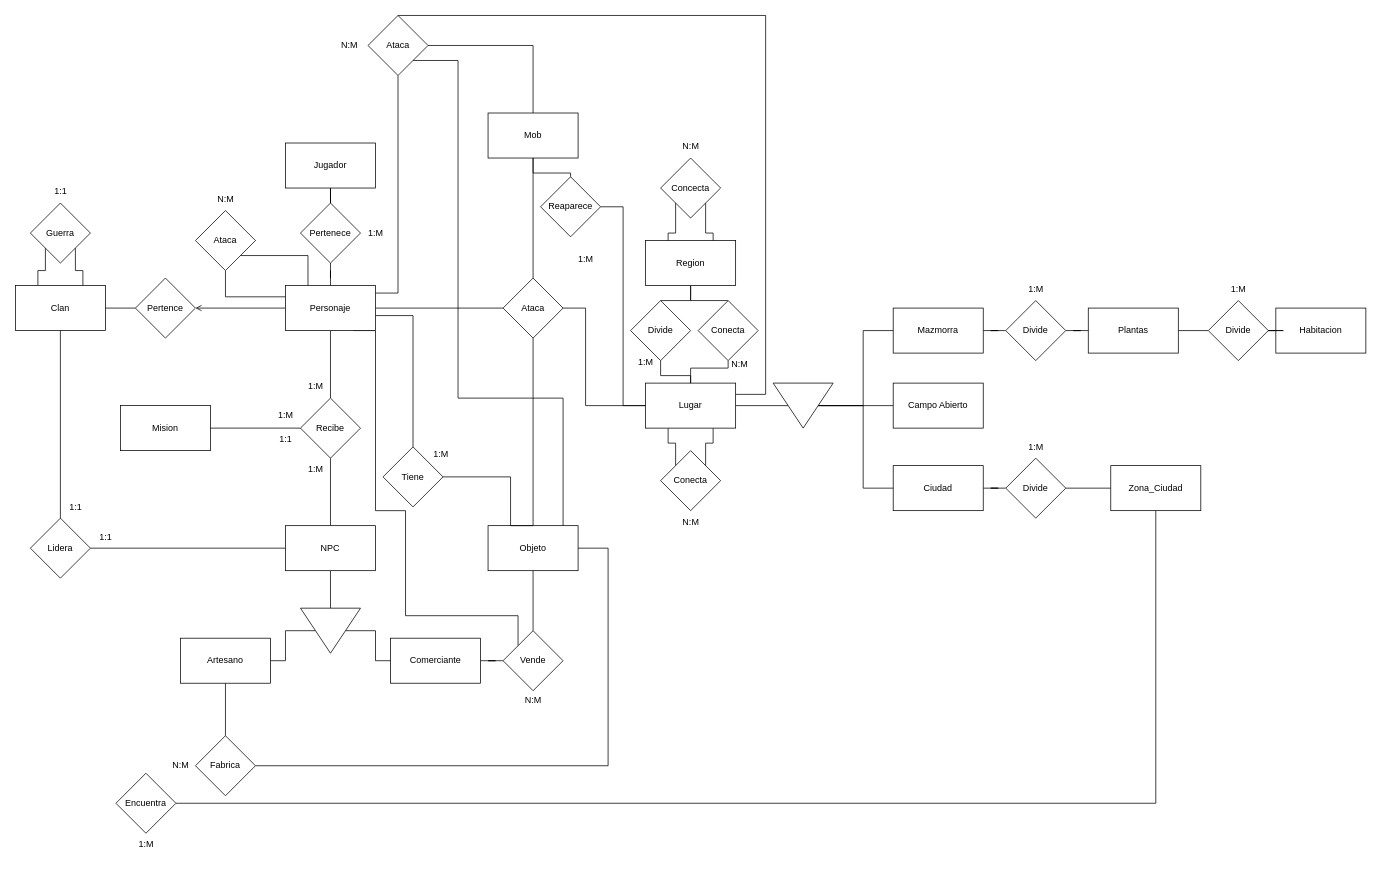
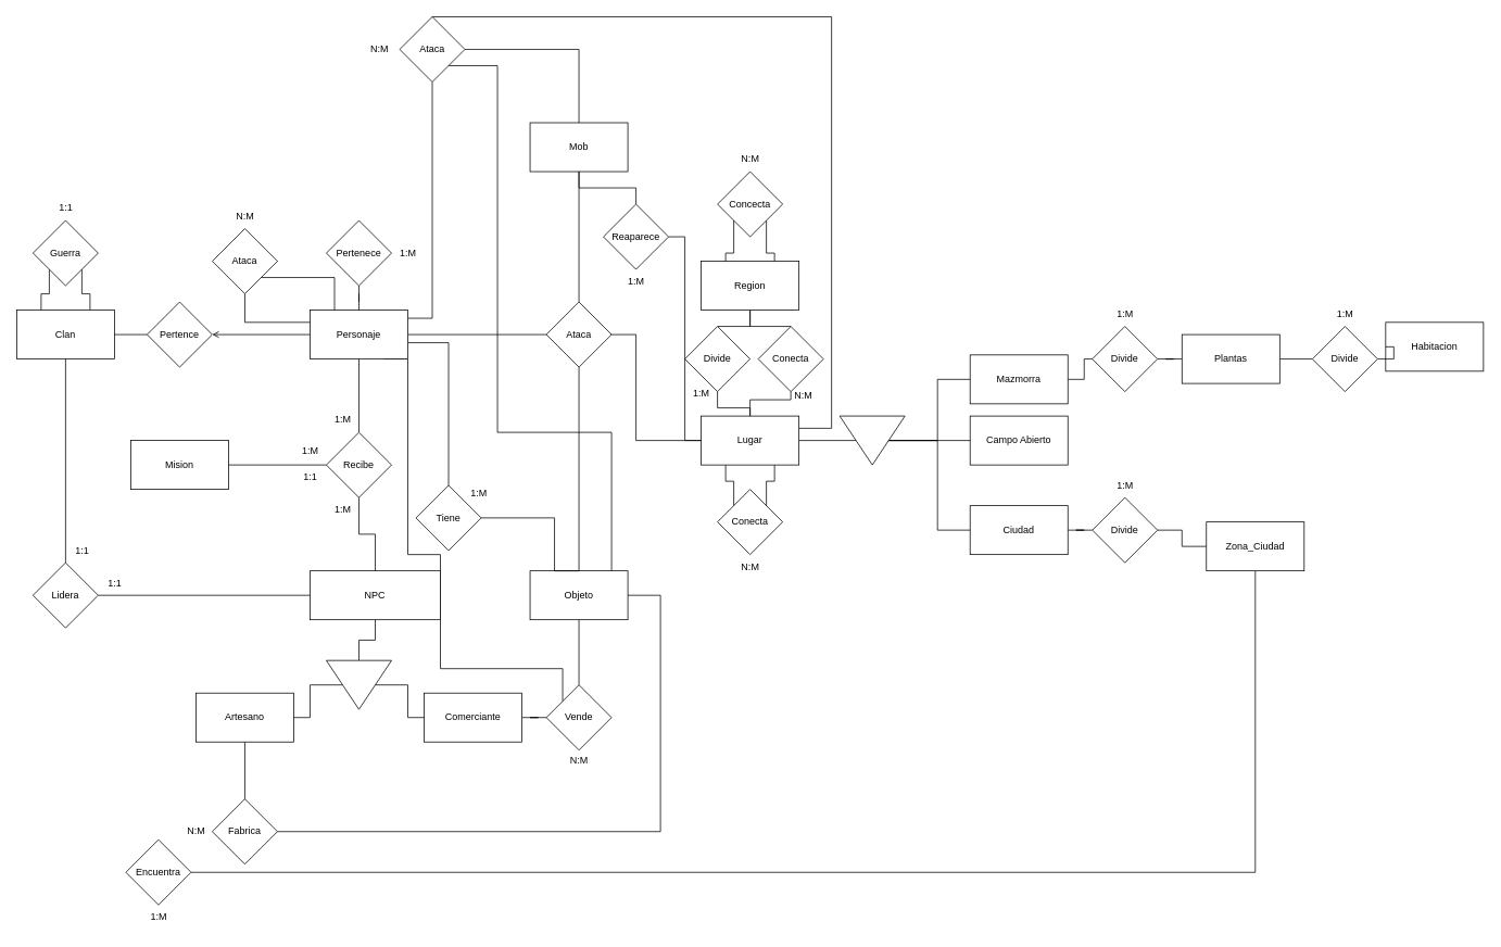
- <mxCell id="3" value="Jugador" style="rounded=0;whiteSpace=wrap;html=1;" parent="1" vertex="1"><mxGeometry x="380" y="190" width="120" height="60" as="geometry" /></mxCell>
- <mxCell id="2" value="" style="edgeStyle=orthogonalEdgeStyle;rounded=0;orthogonalLoop=1;jettySize=auto;html=1;endArrow=none;endFill=0;" parent="1" source="3" target="43" edge="1"><mxGeometry relative="1" as="geometry" /></mxCell>
- <mxCell id="73" value="Reaparece" style="rhombus;whiteSpace=wrap;html=1;rounded=0;" parent="1" vertex="1"><mxGeometry x="720" y="235" width="80" height="80" as="geometry" /></mxCell>
+ <mxCell id="73" value="Reaparece" style="rhombus;whiteSpace=wrap;html=1;rounded=0;" parent="1" vertex="1"><mxGeometry x="740" y="250" width="80" height="80" as="geometry" /></mxCell>
- <mxCell id="37" value="Mazmorra" style="rounded=0;whiteSpace=wrap;html=1;" parent="1" vertex="1"><mxGeometry x="1190" y="410" width="120" height="60" as="geometry" /></mxCell>
+ <mxCell id="37" value="Mazmorra" style="rounded=0;whiteSpace=wrap;html=1;" parent="1" vertex="1"><mxGeometry x="1190" y="435" width="120" height="60" as="geometry" /></mxCell>
- <mxCell id="65" value="Habitacion" style="rounded=0;whiteSpace=wrap;html=1;" parent="1" vertex="1"><mxGeometry x="1700" y="410" width="120" height="60" as="geometry" /></mxCell>
+ <mxCell id="65" value="Habitacion" style="rounded=0;whiteSpace=wrap;html=1;" parent="1" vertex="1"><mxGeometry x="1700" y="395" width="120" height="60" as="geometry" /></mxCell>
- <mxCell id="89" value="Zona_Ciudad" style="whiteSpace=wrap;html=1;rounded=0;" parent="1" vertex="1"><mxGeometry x="1480" y="620" width="120" height="60" as="geometry" /></mxCell>
+ <mxCell id="89" value="Zona_Ciudad" style="whiteSpace=wrap;html=1;rounded=0;" parent="1" vertex="1"><mxGeometry x="1480" y="640" width="120" height="60" as="geometry" /></mxCell>
- <mxCell id="29" value="NPC" style="rounded=0;whiteSpace=wrap;html=1;" parent="1" vertex="1"><mxGeometry x="380" y="700" width="120" height="60" as="geometry" /></mxCell>
+ <mxCell id="29" value="NPC" style="rounded=0;whiteSpace=wrap;html=1;" parent="1" vertex="1"><mxGeometry x="380" y="700" width="160" height="60" as="geometry" /></mxCell>
